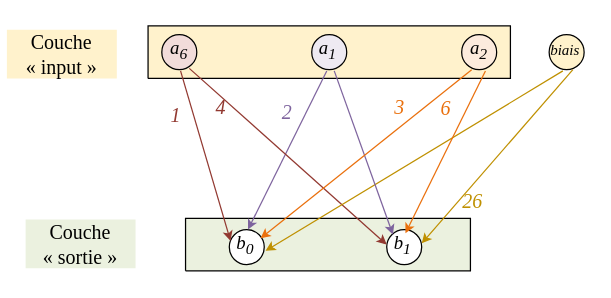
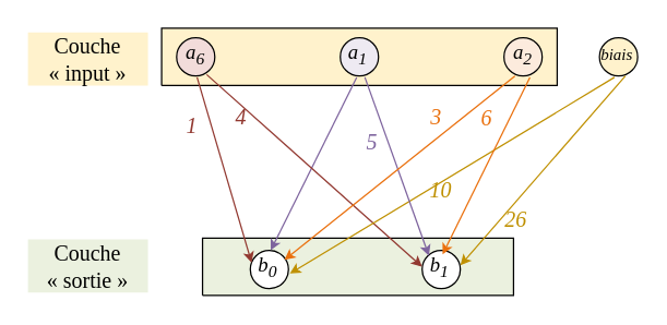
- <mxCell id="10" value="&lt;font style=&quot;font-size:16px;font-family:Calibri;color:#000000;direction:ltr;letter-spacing:0px;line-height:120%;opacity:1&quot;&gt;Couche&lt;br/&gt;« input »&lt;br/&gt;&lt;/font&gt;" style="verticalAlign=middle;align=center;vsdxID=189;fillColor=#fff2cc;gradientColor=none;shape=stencil(nZBLDoAgDERP0z3SIyjew0SURgSD+Lu9kMZoXLhwN9O+tukAlrNpJg1SzDH4QW/URgNYgZTkjA4UkwJUgGXng+6DX1zLfmoymdXo17xh5zmRJ6Q42BWCfc2oJfdAr+Yv+AP9Cb7OJ3H/2JG1HNGz/84klThPVCc=);strokeColor=none;labelBackgroundColor=none;rounded=0;html=1;whiteSpace=wrap;" vertex="1" parent="1"><mxGeometry x="5" y="23" width="88" height="39" as="geometry" /></mxCell>
+ <mxCell id="10" value="&lt;font style=&quot;font-size:16px;font-family:Calibri;color:#000000;direction:ltr;letter-spacing:0px;line-height:120%;opacity:1&quot;&gt;Couche&lt;br/&gt;« input »&lt;br/&gt;&lt;/font&gt;" style="verticalAlign=middle;align=center;vsdxID=189;fillColor=#fff2cc;gradientColor=none;shape=stencil(nZBLDoAgDERP0z3SIyjew0SURgSD+Lu9kMZoXLhwN9O+tukAlrNpJg1SzDH4QW/URgNYgZTkjA4UkwJUgGXng+6DX1zLfmoymdXo17xh5zmRJ6Q42BWCfc2oJfdAr+Yv+AP9Cb7OJ3H/2JG1HNGz/84klThPVCc=);strokeColor=none;labelBackgroundColor=none;rounded=0;html=1;whiteSpace=wrap;" vertex="1" parent="1"><mxGeometry x="20" y="23" width="88" height="39" as="geometry" /></mxCell>
- <mxCell id="24" value="&lt;p style=&quot;align:center;margin-left:0;margin-right:0;margin-top:0px;margin-bottom:0px;text-indent:0;valign:middle;direction:ltr;&quot;&gt;&lt;font style=&quot;font-size:16px;font-family:Calibri;color:#7e649e;direction:ltr;letter-spacing:0px;line-height:120%;opacity:1&quot;&gt;&lt;i&gt;2&lt;br/&gt;&lt;/i&gt;&lt;/font&gt;&lt;/p&gt;" style="verticalAlign=middle;align=center;vsdxID=182;fillColor=none;gradientColor=none;shape=stencil(nZBLDoAgDERP0z3SIyjew0SURgSD+Lu9kMZoXLhwN9O+tukAlrNpJg1SzDH4QW/URgNYgZTkjA4UkwJUgGXng+6DX1zLfmoymdXo17xh5zmRJ6Q42BWCfc2oJfdAr+Yv+AP9Cb7OJ3H/2JG1HNGz/84klThPVCc=);strokeColor=none;labelBackgroundColor=none;rounded=0;html=1;whiteSpace=wrap;" vertex="1" parent="1"><mxGeometry x="211" y="78" width="37" height="22" as="geometry" /></mxCell>
+ <mxCell id="22" value="&lt;p style=&quot;align:center;margin-left:0;margin-right:0;margin-top:0px;margin-bottom:0px;text-indent:0;valign:middle;direction:ltr;&quot;&gt;&lt;font style=&quot;font-size:16px;font-family:Calibri;color:#7e649e;direction:ltr;letter-spacing:0px;line-height:120%;opacity:1&quot;&gt;&lt;i&gt;5&lt;/i&gt;&lt;/font&gt;&lt;font style=&quot;font-size:16px;font-family:Themed;color:#7e649e;direction:ltr;letter-spacing:0px;line-height:120%;opacity:1&quot;&gt;&lt;i&gt;&lt;sub&gt;&lt;br/&gt;&lt;/sub&gt;&lt;/i&gt;&lt;/font&gt;&lt;/p&gt;" style="verticalAlign=middle;align=center;vsdxID=176;fillColor=none;gradientColor=none;shape=stencil(nZBLDoAgDERP0z3SIyjew0SURgSD+Lu9kMZoXLhwN9O+tukAlrNpJg1SzDH4QW/URgNYgZTkjA4UkwJUgGXng+6DX1zLfmoymdXo17xh5zmRJ6Q42BWCfc2oJfdAr+Yv+AP9Cb7OJ3H/2JG1HNGz/84klThPVCc=);strokeColor=none;labelBackgroundColor=none;rounded=0;html=1;whiteSpace=wrap;" vertex="1" parent="1"><mxGeometry x="254" y="99" width="37" height="14" as="geometry" /></mxCell>
+ <mxCell id="23" value="&lt;p style=&quot;align:center;margin-left:0;margin-right:0;margin-top:0px;margin-bottom:0px;text-indent:0;valign:middle;direction:ltr;&quot;&gt;&lt;font style=&quot;font-size:16px;font-family:Calibri;color:#bf9000;direction:ltr;letter-spacing:0px;line-height:120%;opacity:1&quot;&gt;&lt;i&gt;10&lt;/i&gt;&lt;/font&gt;&lt;font style=&quot;font-size:16px;font-family:Themed;color:#bf9000;direction:ltr;letter-spacing:0px;line-height:120%;opacity:1&quot;&gt;&lt;i&gt;&lt;sub&gt;&lt;br/&gt;&lt;/sub&gt;&lt;/i&gt;&lt;/font&gt;&lt;/p&gt;" style="verticalAlign=middle;align=center;vsdxID=179;fillColor=none;gradientColor=none;shape=stencil(nZBLDoAgDERP0z3SIyjew0SURgSD+Lu9kMZoXLhwN9O+tukAlrNpJg1SzDH4QW/URgNYgZTkjA4UkwJUgGXng+6DX1zLfmoymdXo17xh5zmRJ6Q42BWCfc2oJfdAr+Yv+AP9Cb7OJ3H/2JG1HNGz/84klThPVCc=);strokeColor=none;labelBackgroundColor=none;rounded=0;html=1;whiteSpace=wrap;" vertex="1" parent="1"><mxGeometry x="302" y="131" width="42" height="22" as="geometry" /></mxCell>
